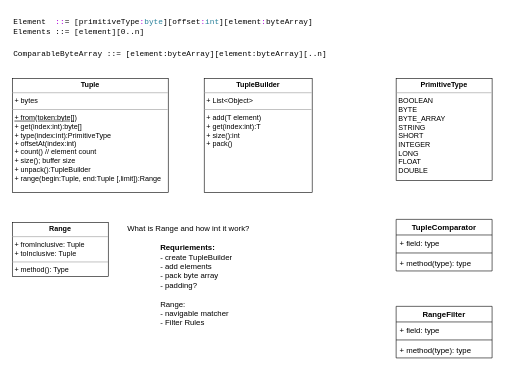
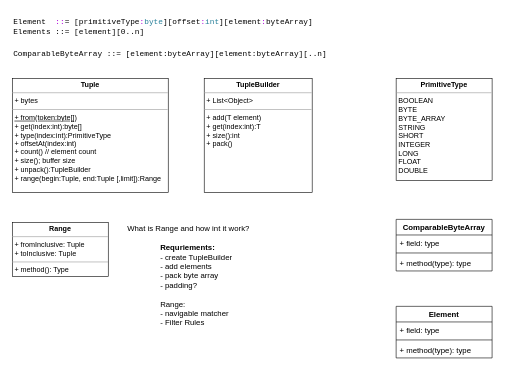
- <mxCell id="8" value="TupleComparator" style="swimlane;fontStyle=1;align=center;verticalAlign=top;childLayout=stackLayout;horizontal=1;startSize=26;horizontalStack=0;resizeParent=1;resizeParentMax=0;resizeLast=0;collapsible=1;marginBottom=0;fontSize=13;" parent="1" vertex="1"><mxGeometry x="660" y="365" width="160" height="86" as="geometry" /></mxCell>
+ <mxCell id="8" value="ComparableByteArray" style="swimlane;fontStyle=1;align=center;verticalAlign=top;childLayout=stackLayout;horizontal=1;startSize=26;horizontalStack=0;resizeParent=1;resizeParentMax=0;resizeLast=0;collapsible=1;marginBottom=0;fontSize=13;" parent="1" vertex="1"><mxGeometry x="660" y="365" width="160" height="86" as="geometry" /></mxCell>
- <mxCell id="13" value="RangeFilter" style="swimlane;fontStyle=1;align=center;verticalAlign=top;childLayout=stackLayout;horizontal=1;startSize=26;horizontalStack=0;resizeParent=1;resizeParentMax=0;resizeLast=0;collapsible=1;marginBottom=0;fontSize=13;" parent="1" vertex="1"><mxGeometry x="660" y="510" width="160" height="86" as="geometry" /></mxCell>
+ <mxCell id="13" value="Element" style="swimlane;fontStyle=1;align=center;verticalAlign=top;childLayout=stackLayout;horizontal=1;startSize=26;horizontalStack=0;resizeParent=1;resizeParentMax=0;resizeLast=0;collapsible=1;marginBottom=0;fontSize=13;" parent="1" vertex="1"><mxGeometry x="660" y="510" width="160" height="86" as="geometry" /></mxCell>
